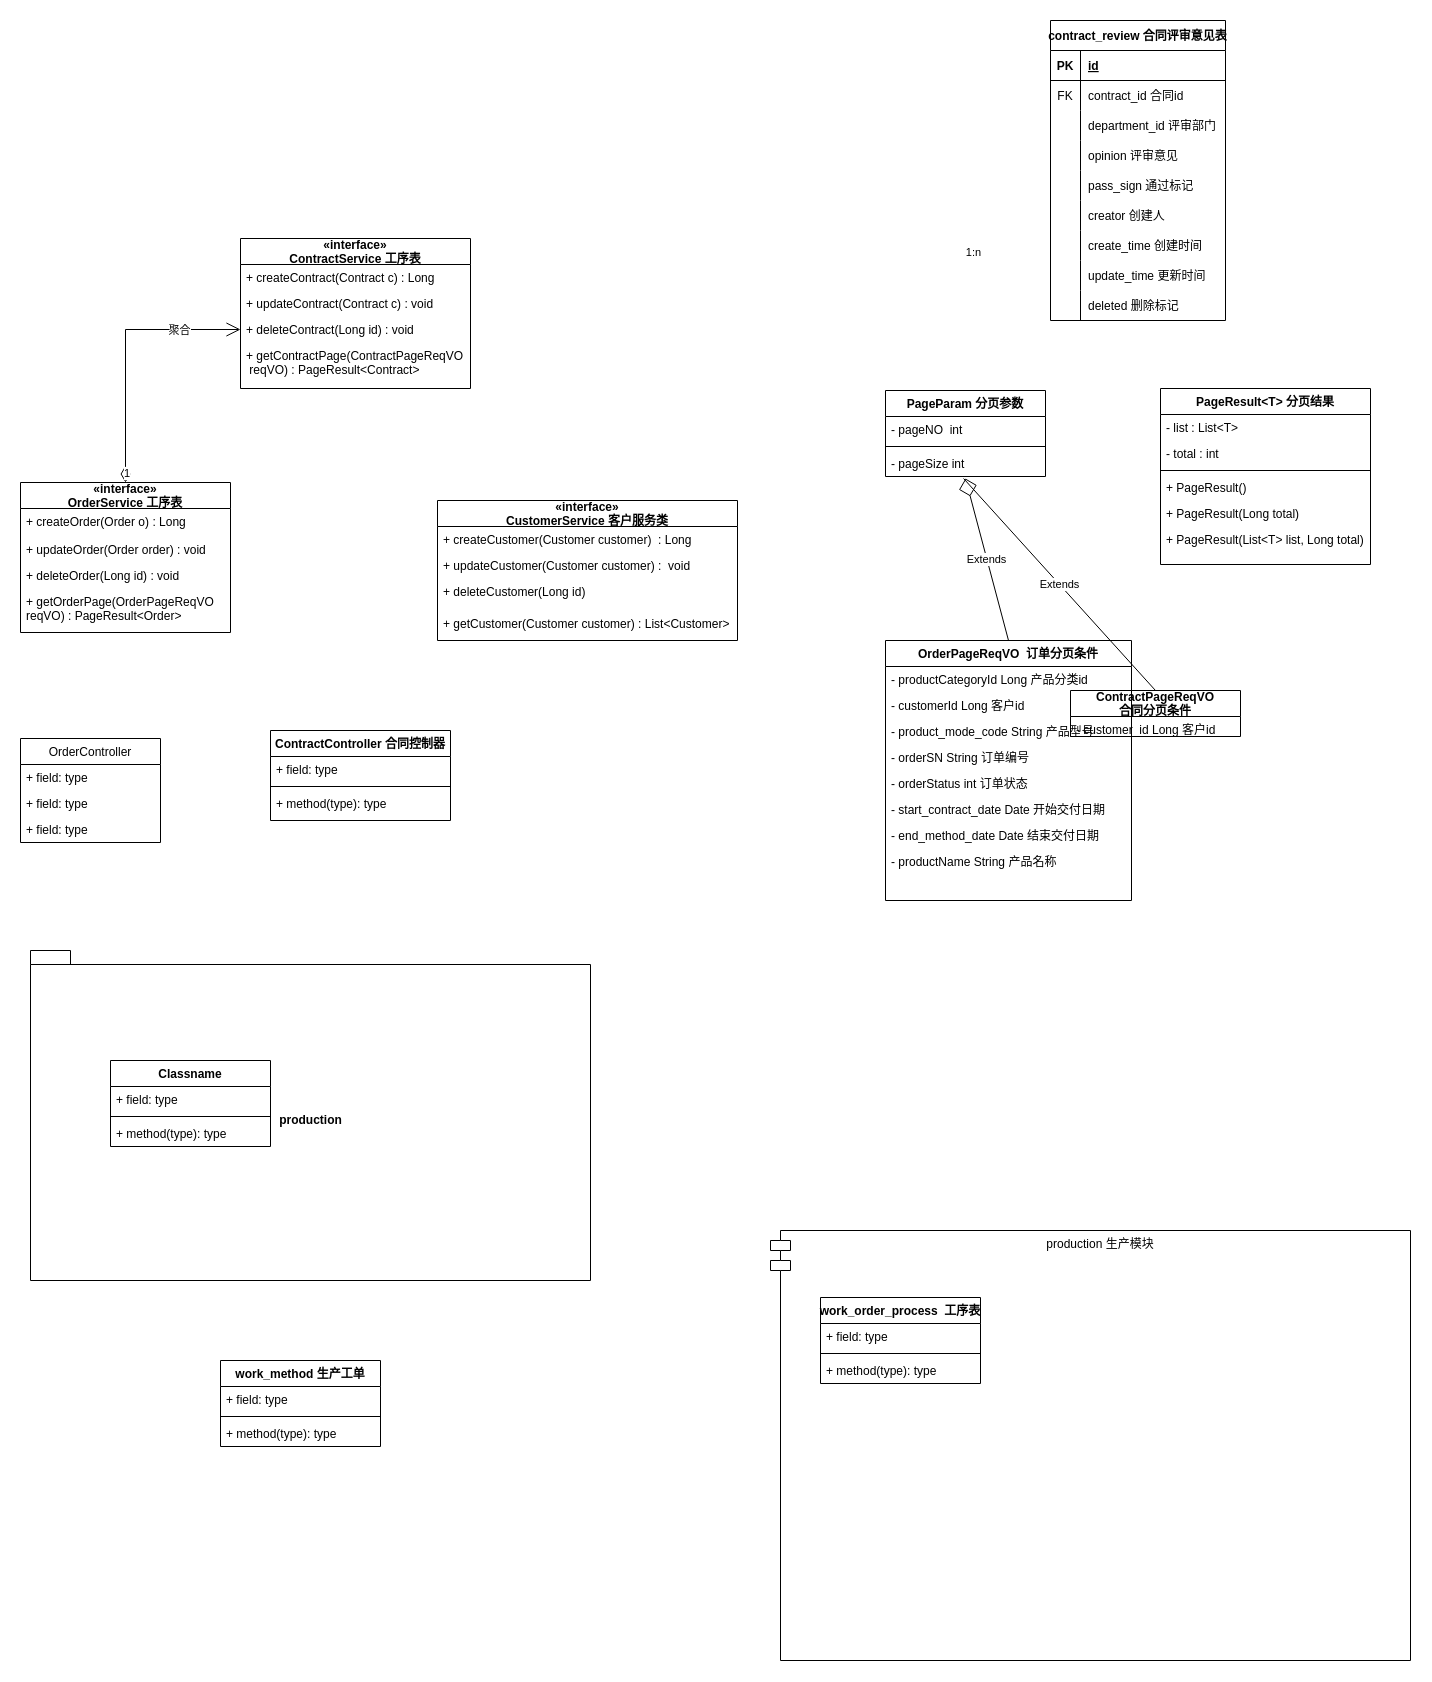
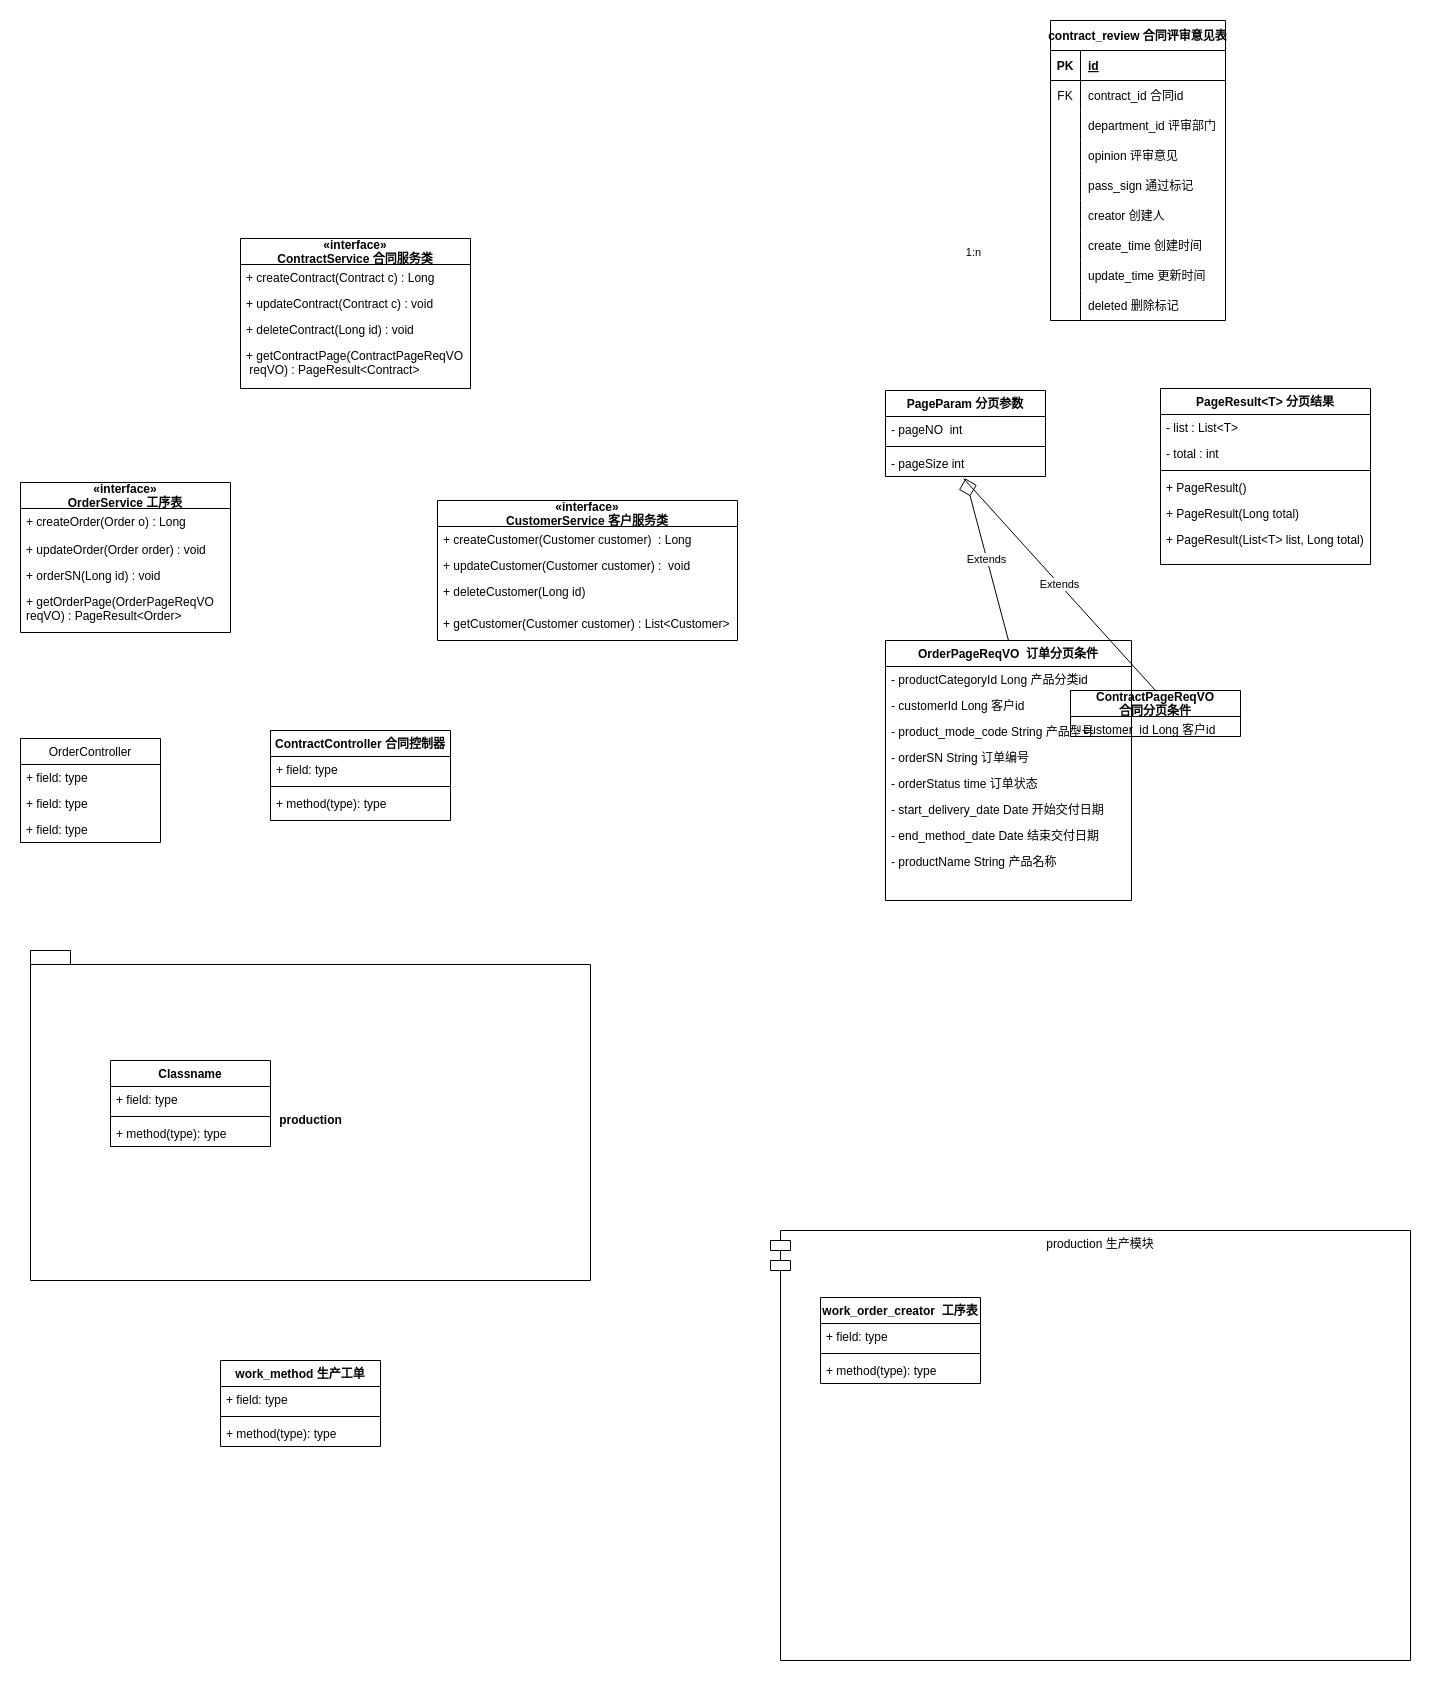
- <mxCell id="12" value="«interface»&#10;ContractService 工序表" style="swimlane;fontStyle=1;childLayout=stackLayout;horizontal=1;startSize=26;fillColor=none;horizontalStack=0;resizeParent=1;resizeParentMax=0;resizeLast=0;collapsible=1;marginBottom=0;" parent="1" vertex="1"><mxGeometry x="240" y="238" width="230" height="150" as="geometry" /></mxCell>
+ <mxCell id="12" value="«interface»&#10;ContractService 合同服务类" style="swimlane;fontStyle=1;childLayout=stackLayout;horizontal=1;startSize=26;fillColor=none;horizontalStack=0;resizeParent=1;resizeParentMax=0;resizeLast=0;collapsible=1;marginBottom=0;" parent="1" vertex="1"><mxGeometry x="240" y="238" width="230" height="150" as="geometry" /></mxCell>
- <mxCell id="42" value="1" style="endArrow=open;html=1;endSize=12;startArrow=diamondThin;startSize=14;startFill=0;edgeStyle=orthogonalEdgeStyle;align=left;verticalAlign=bottom;rounded=0;entryX=0;entryY=0.5;entryDx=0;entryDy=0;exitX=0.5;exitY=0;exitDx=0;exitDy=0;" parent="1" source="2" target="15" edge="1"><mxGeometry x="-1" y="3" relative="1" as="geometry"><mxPoint x="220" y="670" as="sourcePoint" /><mxPoint x="350" y="550" as="targetPoint" /></mxGeometry></mxCell>
- <mxCell id="43" value="聚合" style="edgeLabel;html=1;align=center;verticalAlign=middle;resizable=0;points=[];" parent="42" vertex="1" connectable="0"><mxGeometry x="0.679" relative="1" as="geometry"><mxPoint x="-19" as="offset" /></mxGeometry></mxCell>
- <mxCell id="5" value="+ deleteOrder(Long id) : void" style="text;strokeColor=none;fillColor=none;align=left;verticalAlign=top;spacingLeft=4;spacingRight=4;overflow=hidden;rotatable=0;points=[[0,0.5],[1,0.5]];portConstraint=eastwest;" parent="2" vertex="1"><mxGeometry y="80" width="210" height="26" as="geometry" /></mxCell>
+ <mxCell id="5" value="+ orderSN(Long id) : void" style="text;strokeColor=none;fillColor=none;align=left;verticalAlign=top;spacingLeft=4;spacingRight=4;overflow=hidden;rotatable=0;points=[[0,0.5],[1,0.5]];portConstraint=eastwest;" parent="2" vertex="1"><mxGeometry y="80" width="210" height="26" as="geometry" /></mxCell>
- <mxCell id="22" value="- orderStatus int 订单状态" style="text;strokeColor=none;fillColor=none;align=left;verticalAlign=top;spacingLeft=4;spacingRight=4;overflow=hidden;rotatable=0;points=[[0,0.5],[1,0.5]];portConstraint=eastwest;" parent="17" vertex="1"><mxGeometry y="130" width="246" height="26" as="geometry" /></mxCell>
+ <mxCell id="22" value="- orderStatus time 订单状态" style="text;strokeColor=none;fillColor=none;align=left;verticalAlign=top;spacingLeft=4;spacingRight=4;overflow=hidden;rotatable=0;points=[[0,0.5],[1,0.5]];portConstraint=eastwest;" parent="17" vertex="1"><mxGeometry y="130" width="246" height="26" as="geometry" /></mxCell>
- <mxCell id="23" value="- start_contract_date Date 开始交付日期" style="text;strokeColor=none;fillColor=none;align=left;verticalAlign=top;spacingLeft=4;spacingRight=4;overflow=hidden;rotatable=0;points=[[0,0.5],[1,0.5]];portConstraint=eastwest;" parent="17" vertex="1"><mxGeometry y="156" width="246" height="26" as="geometry" /></mxCell>
+ <mxCell id="23" value="- start_delivery_date Date 开始交付日期" style="text;strokeColor=none;fillColor=none;align=left;verticalAlign=top;spacingLeft=4;spacingRight=4;overflow=hidden;rotatable=0;points=[[0,0.5],[1,0.5]];portConstraint=eastwest;" parent="17" vertex="1"><mxGeometry y="156" width="246" height="26" as="geometry" /></mxCell>
- <mxCell id="62" value="work_order_process  工序表" style="swimlane;fontStyle=1;align=center;verticalAlign=top;childLayout=stackLayout;horizontal=1;startSize=26;horizontalStack=0;resizeParent=1;resizeParentMax=0;resizeLast=0;collapsible=1;marginBottom=0;" parent="1" vertex="1"><mxGeometry x="820" y="1297" width="160" height="86" as="geometry" /></mxCell>
+ <mxCell id="62" value="work_order_creator  工序表" style="swimlane;fontStyle=1;align=center;verticalAlign=top;childLayout=stackLayout;horizontal=1;startSize=26;horizontalStack=0;resizeParent=1;resizeParentMax=0;resizeLast=0;collapsible=1;marginBottom=0;" parent="1" vertex="1"><mxGeometry x="820" y="1297" width="160" height="86" as="geometry" /></mxCell>
